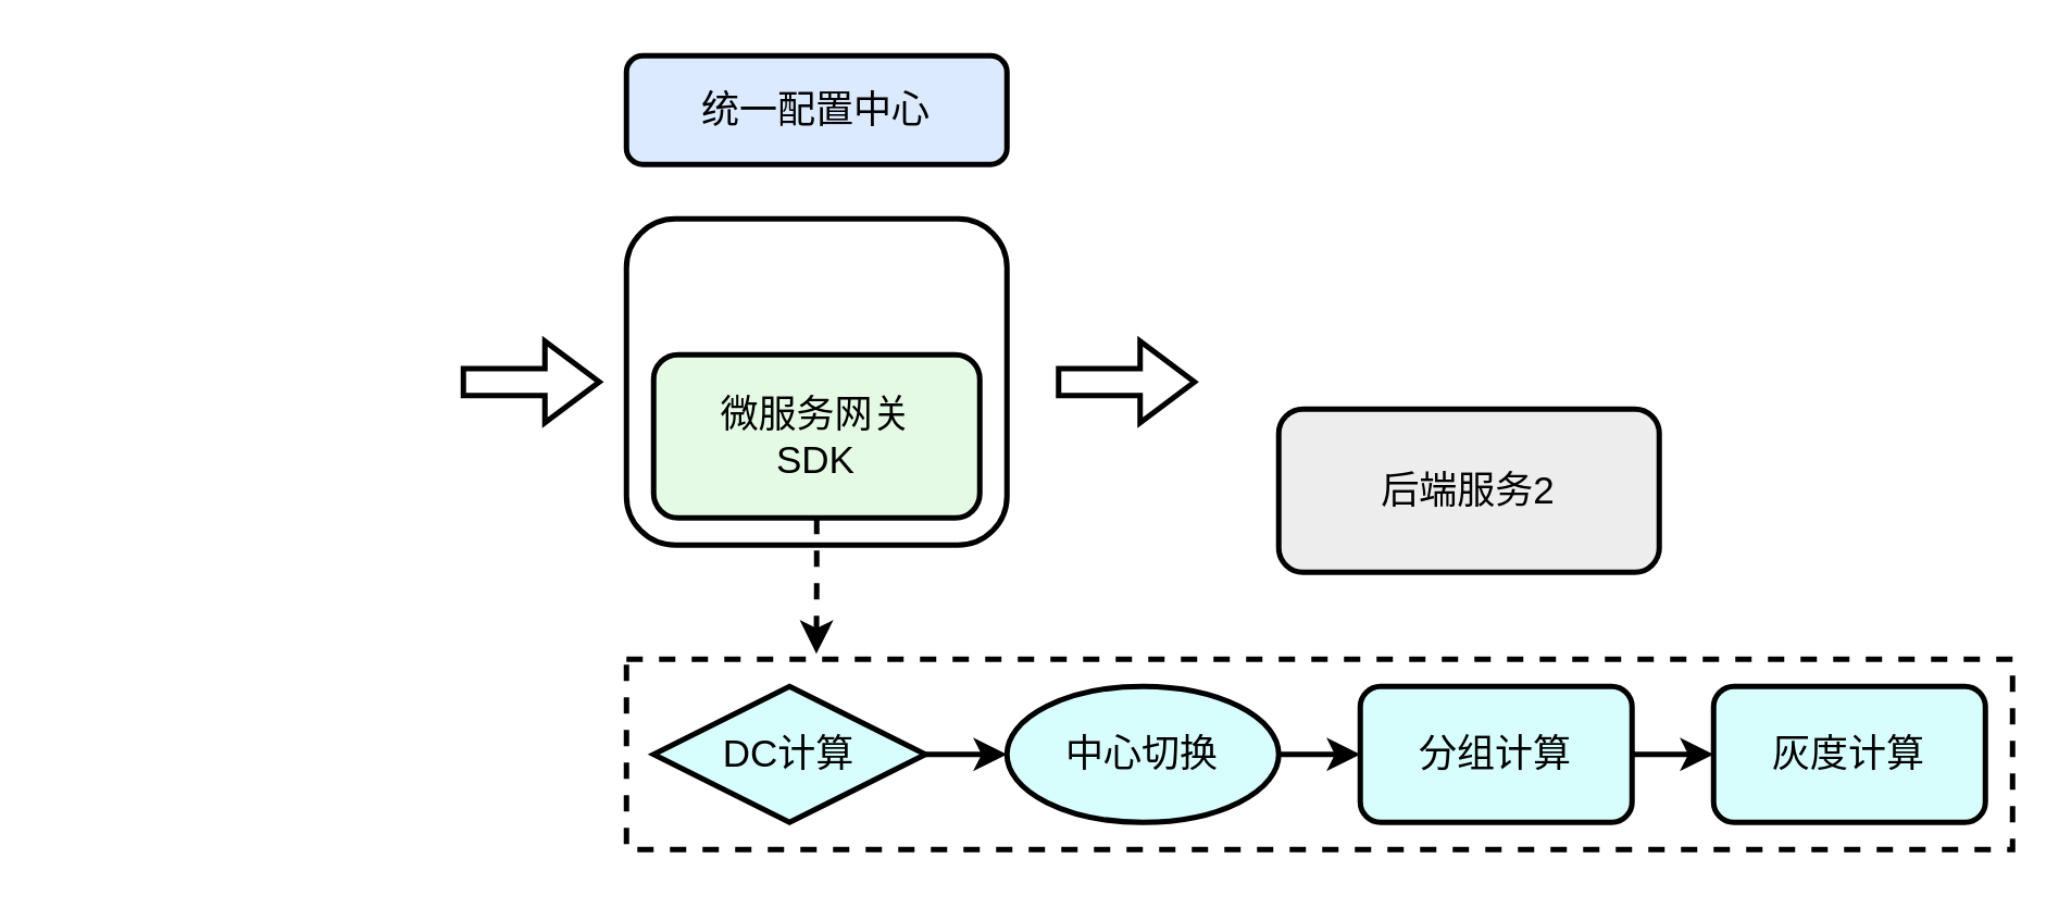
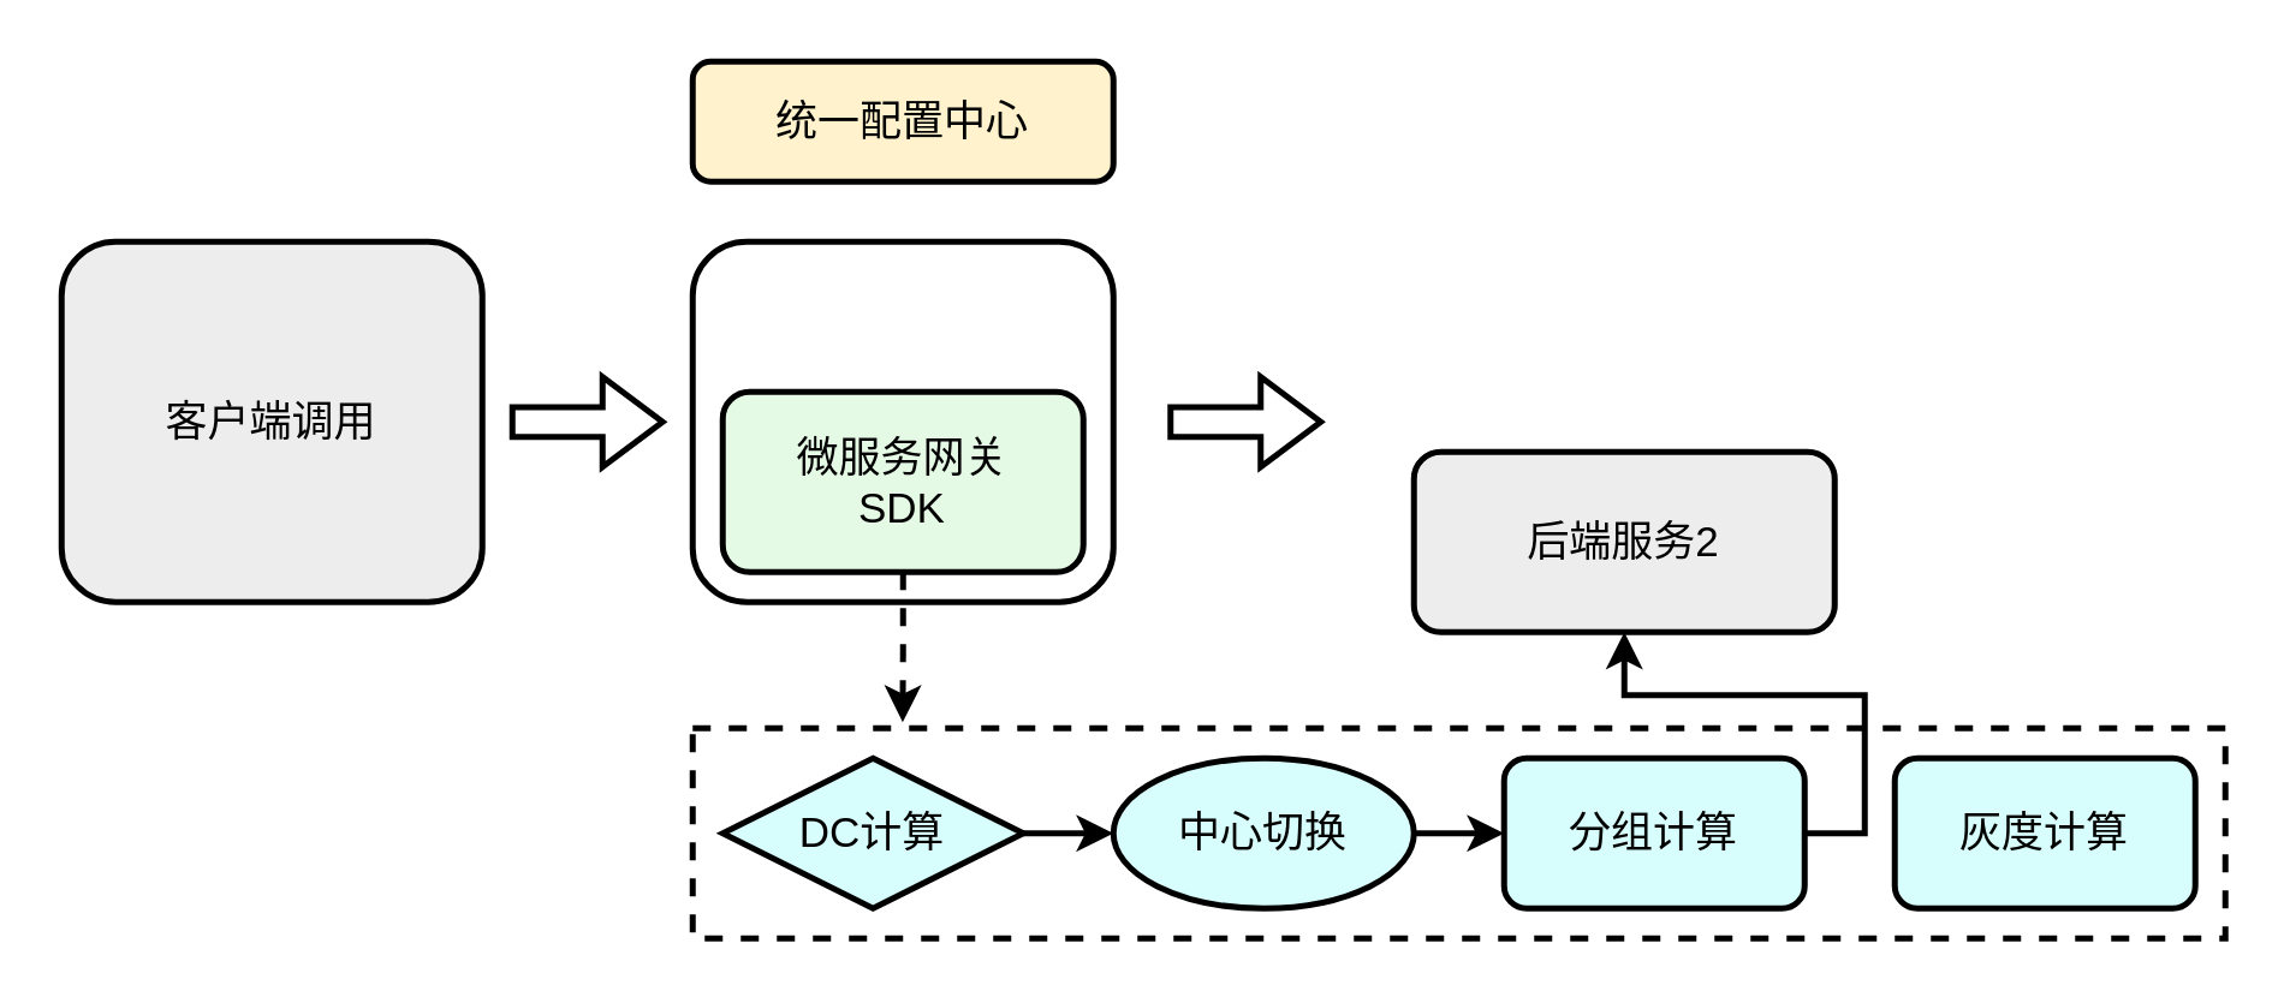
- <mxCell id="7" value="统一配置中心" style="rounded=1;whiteSpace=wrap;html=1;strokeWidth=2;fontSize=14;fillColor=#DCEAFF;" vertex="1" parent="1"><mxGeometry x="230" y="20" width="140" height="40" as="geometry" /></mxCell>
+ <mxCell id="7" value="统一配置中心" style="rounded=1;whiteSpace=wrap;html=1;strokeWidth=2;fontSize=14;fillColor=#fff2cc;" vertex="1" parent="1"><mxGeometry x="230" y="20" width="140" height="40" as="geometry" /></mxCell>
+ <mxCell id="4" value="&lt;font style=&quot;font-size: 14px;&quot;&gt;客户端调用&lt;/font&gt;" style="rounded=1;whiteSpace=wrap;html=1;strokeWidth=2;fillColor=#EDEDED;" vertex="1" parent="1"><mxGeometry x="20" y="80" width="140" height="120" as="geometry" /></mxCell>
- <mxCell id="13" style="edgeStyle=orthogonalEdgeStyle;rounded=0;orthogonalLoop=1;jettySize=auto;html=1;exitX=1;exitY=0.5;exitDx=0;exitDy=0;entryX=0;entryY=0.5;entryDx=0;entryDy=0;strokeWidth=2;fontSize=14;" edge="1" parent="1" source="14" target="15"><mxGeometry relative="1" as="geometry" /></mxCell>
+ <mxCell id="13" style="edgeStyle=orthogonalEdgeStyle;rounded=0;orthogonalLoop=1;jettySize=auto;html=1;exitX=1;exitY=0.5;exitDx=0;exitDy=0;strokeWidth=2;fontSize=14;" edge="1" parent="1" source="14" target="8"><mxGeometry relative="1" as="geometry" /></mxCell>
